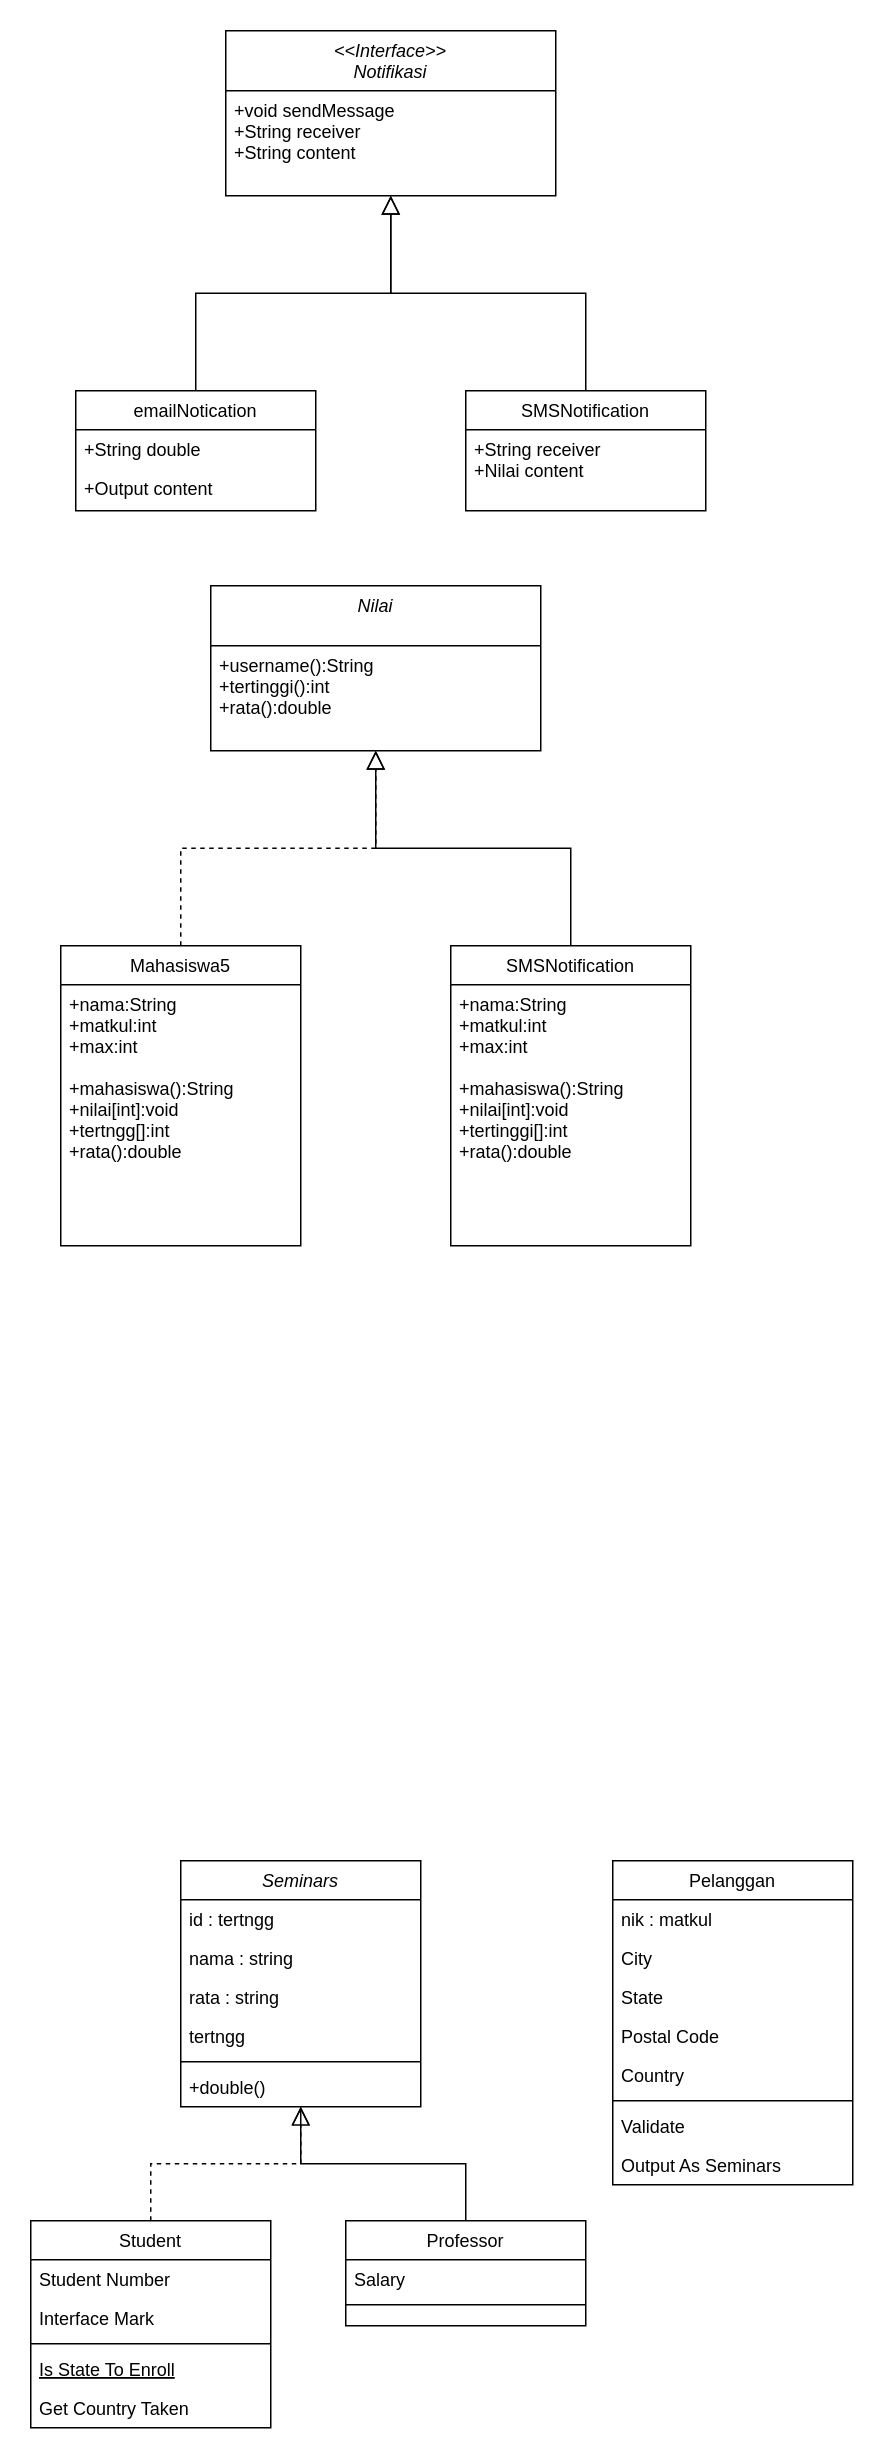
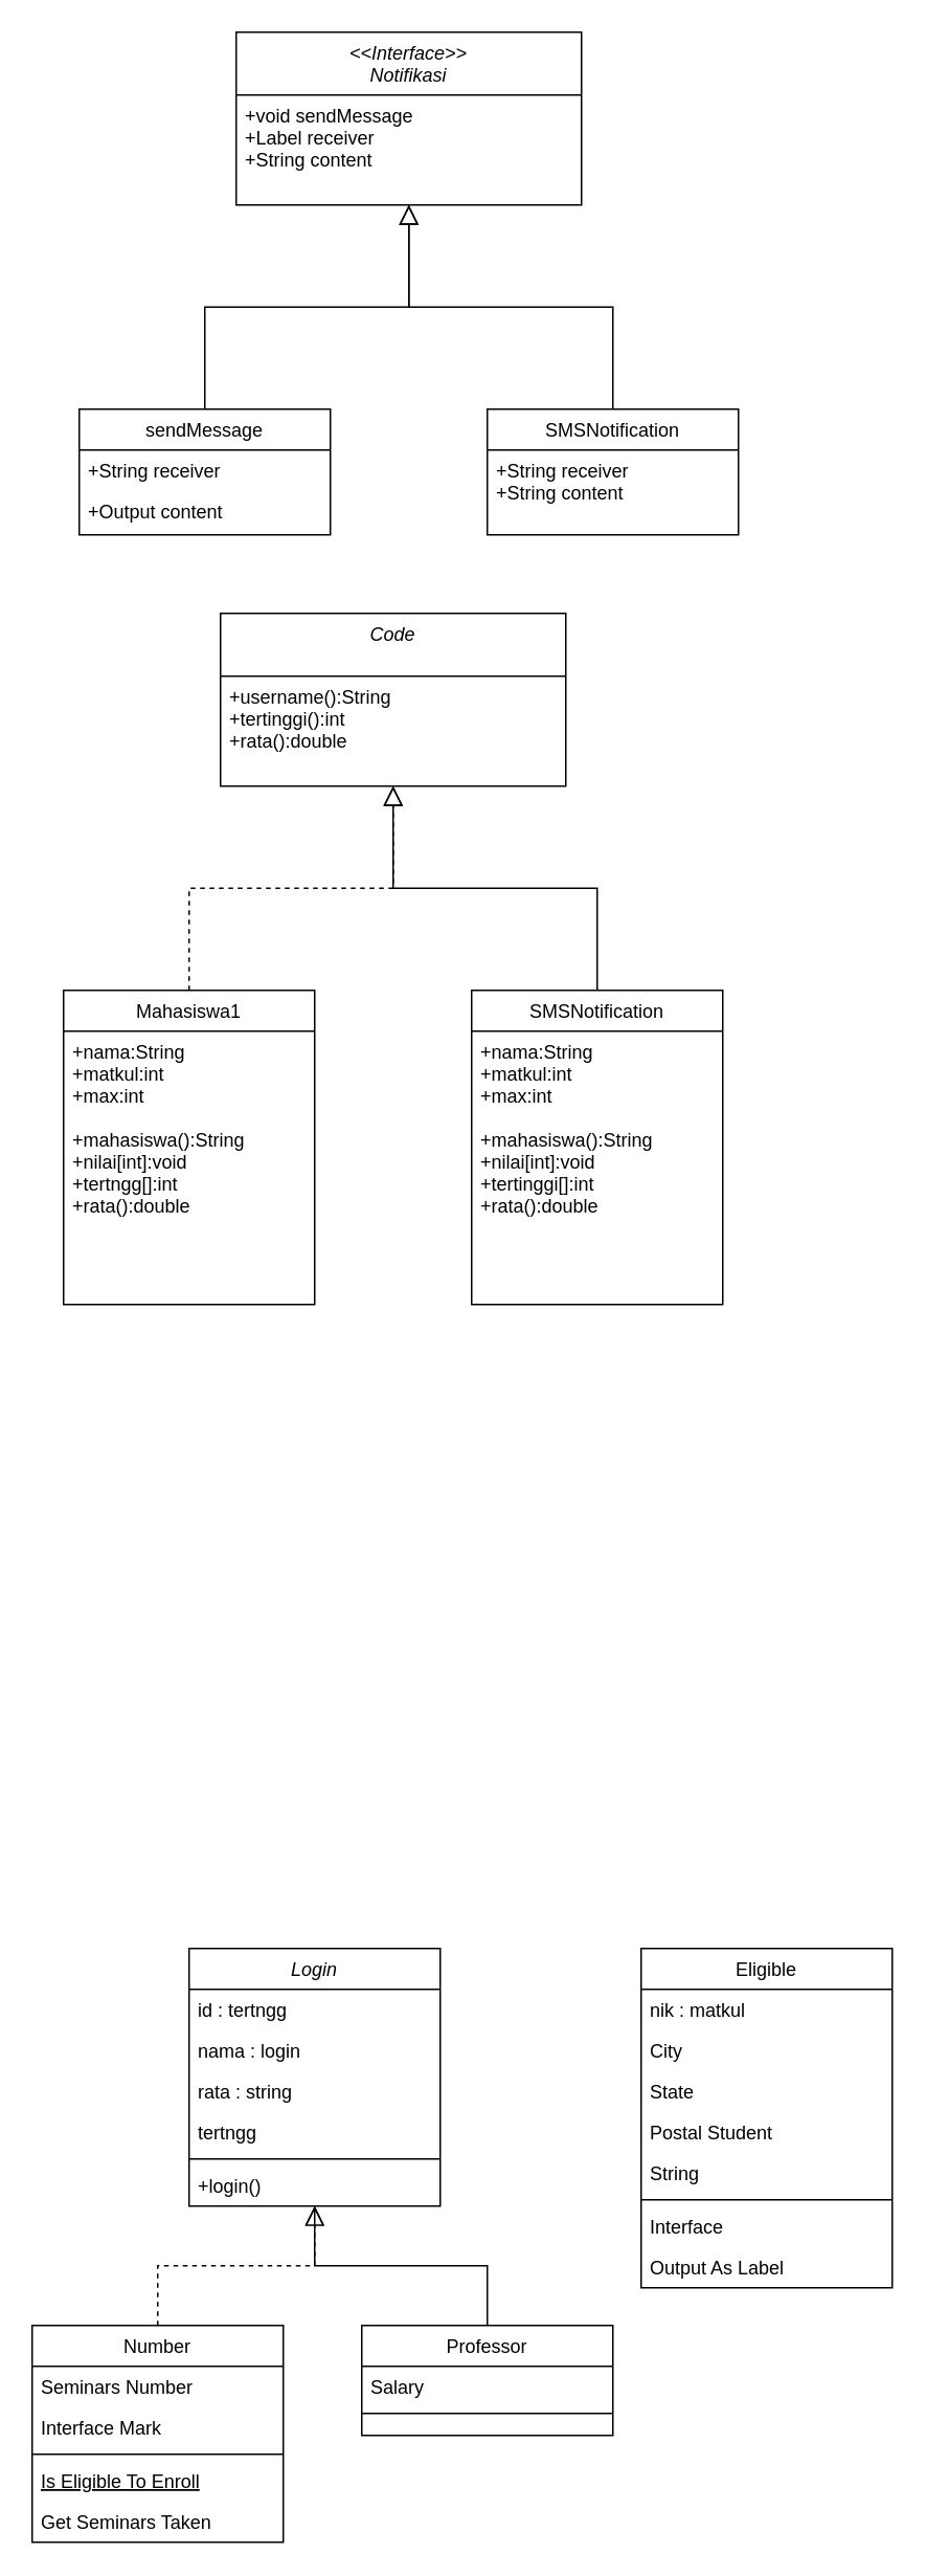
- <mxCell id="3" value="+void sendMessage&#10;+String receiver&#10;+String content" style="text;align=left;verticalAlign=top;spacingLeft=4;spacingRight=4;overflow=hidden;rotatable=0;points=[[0,0.5],[1,0.5]];portConstraint=eastwest;" parent="2" vertex="1"><mxGeometry y="40" width="220" height="60" as="geometry" /></mxCell>
+ <mxCell id="3" value="+void sendMessage&#10;+Label receiver&#10;+String content" style="text;align=left;verticalAlign=top;spacingLeft=4;spacingRight=4;overflow=hidden;rotatable=0;points=[[0,0.5],[1,0.5]];portConstraint=eastwest;" parent="2" vertex="1"><mxGeometry y="40" width="220" height="60" as="geometry" /></mxCell>
- <mxCell id="4" value="emailNotication" style="swimlane;fontStyle=0;align=center;verticalAlign=top;childLayout=stackLayout;horizontal=1;startSize=26;horizontalStack=0;resizeParent=1;resizeLast=0;collapsible=1;marginBottom=0;rounded=0;shadow=0;strokeWidth=1;" parent="1" vertex="1"><mxGeometry x="50" y="260" width="160" height="80" as="geometry"><mxRectangle x="130" y="380" width="160" height="26" as="alternateBounds" /></mxGeometry></mxCell>
+ <mxCell id="4" value="sendMessage" style="swimlane;fontStyle=0;align=center;verticalAlign=top;childLayout=stackLayout;horizontal=1;startSize=26;horizontalStack=0;resizeParent=1;resizeLast=0;collapsible=1;marginBottom=0;rounded=0;shadow=0;strokeWidth=1;" parent="1" vertex="1"><mxGeometry x="50" y="260" width="160" height="80" as="geometry"><mxRectangle x="130" y="380" width="160" height="26" as="alternateBounds" /></mxGeometry></mxCell>
- <mxCell id="5" value="+String double" style="text;align=left;verticalAlign=top;spacingLeft=4;spacingRight=4;overflow=hidden;rotatable=0;points=[[0,0.5],[1,0.5]];portConstraint=eastwest;" parent="4" vertex="1"><mxGeometry y="26" width="160" height="26" as="geometry" /></mxCell>
+ <mxCell id="5" value="+String receiver" style="text;align=left;verticalAlign=top;spacingLeft=4;spacingRight=4;overflow=hidden;rotatable=0;points=[[0,0.5],[1,0.5]];portConstraint=eastwest;" parent="4" vertex="1"><mxGeometry y="26" width="160" height="26" as="geometry" /></mxCell>
- <mxCell id="9" value="+String receiver&#10;+Nilai content&#10;" style="text;align=left;verticalAlign=top;spacingLeft=4;spacingRight=4;overflow=hidden;rotatable=0;points=[[0,0.5],[1,0.5]];portConstraint=eastwest;" parent="8" vertex="1"><mxGeometry y="26" width="160" height="54" as="geometry" /></mxCell>
+ <mxCell id="9" value="+String receiver&#10;+String content&#10;" style="text;align=left;verticalAlign=top;spacingLeft=4;spacingRight=4;overflow=hidden;rotatable=0;points=[[0,0.5],[1,0.5]];portConstraint=eastwest;" parent="8" vertex="1"><mxGeometry y="26" width="160" height="54" as="geometry" /></mxCell>
- <mxCell id="11" value="Nilai" style="swimlane;fontStyle=2;align=center;verticalAlign=top;childLayout=stackLayout;horizontal=1;startSize=40;horizontalStack=0;resizeParent=1;resizeLast=0;collapsible=1;marginBottom=0;rounded=0;shadow=0;strokeWidth=1;" parent="1" vertex="1"><mxGeometry x="140" y="390" width="220" height="110" as="geometry"><mxRectangle x="230" y="140" width="160" height="26" as="alternateBounds" /></mxGeometry></mxCell>
+ <mxCell id="11" value="Code" style="swimlane;fontStyle=2;align=center;verticalAlign=top;childLayout=stackLayout;horizontal=1;startSize=40;horizontalStack=0;resizeParent=1;resizeLast=0;collapsible=1;marginBottom=0;rounded=0;shadow=0;strokeWidth=1;" parent="1" vertex="1"><mxGeometry x="140" y="390" width="220" height="110" as="geometry"><mxRectangle x="230" y="140" width="160" height="26" as="alternateBounds" /></mxGeometry></mxCell>
- <mxCell id="13" value="Mahasiswa5" style="swimlane;fontStyle=0;align=center;verticalAlign=top;childLayout=stackLayout;horizontal=1;startSize=26;horizontalStack=0;resizeParent=1;resizeLast=0;collapsible=1;marginBottom=0;rounded=0;shadow=0;strokeWidth=1;" parent="1" vertex="1"><mxGeometry x="40" y="630" width="160" height="200" as="geometry"><mxRectangle x="130" y="380" width="160" height="26" as="alternateBounds" /></mxGeometry></mxCell>
+ <mxCell id="13" value="Mahasiswa1" style="swimlane;fontStyle=0;align=center;verticalAlign=top;childLayout=stackLayout;horizontal=1;startSize=26;horizontalStack=0;resizeParent=1;resizeLast=0;collapsible=1;marginBottom=0;rounded=0;shadow=0;strokeWidth=1;" parent="1" vertex="1"><mxGeometry x="40" y="630" width="160" height="200" as="geometry"><mxRectangle x="130" y="380" width="160" height="26" as="alternateBounds" /></mxGeometry></mxCell>
- <mxCell id="19" value="Seminars" style="swimlane;fontStyle=2;align=center;verticalAlign=top;childLayout=stackLayout;horizontal=1;startSize=26;horizontalStack=0;resizeParent=1;resizeLast=0;collapsible=1;marginBottom=0;rounded=0;shadow=0;strokeWidth=1;" vertex="1" parent="1"><mxGeometry x="120" y="1240" width="160" height="164" as="geometry"><mxRectangle x="230" y="140" width="160" height="26" as="alternateBounds" /></mxGeometry></mxCell>
+ <mxCell id="19" value="Login" style="swimlane;fontStyle=2;align=center;verticalAlign=top;childLayout=stackLayout;horizontal=1;startSize=26;horizontalStack=0;resizeParent=1;resizeLast=0;collapsible=1;marginBottom=0;rounded=0;shadow=0;strokeWidth=1;" vertex="1" parent="1"><mxGeometry x="120" y="1240" width="160" height="164" as="geometry"><mxRectangle x="230" y="140" width="160" height="26" as="alternateBounds" /></mxGeometry></mxCell>
- <mxCell id="37" value="Pelanggan" style="swimlane;fontStyle=0;align=center;verticalAlign=top;childLayout=stackLayout;horizontal=1;startSize=26;horizontalStack=0;resizeParent=1;resizeLast=0;collapsible=1;marginBottom=0;rounded=0;shadow=0;strokeWidth=1;" vertex="1" parent="1"><mxGeometry x="408" y="1240" width="160" height="216" as="geometry"><mxRectangle x="550" y="140" width="160" height="26" as="alternateBounds" /></mxGeometry></mxCell>
+ <mxCell id="37" value="Eligible" style="swimlane;fontStyle=0;align=center;verticalAlign=top;childLayout=stackLayout;horizontal=1;startSize=26;horizontalStack=0;resizeParent=1;resizeLast=0;collapsible=1;marginBottom=0;rounded=0;shadow=0;strokeWidth=1;" vertex="1" parent="1"><mxGeometry x="408" y="1240" width="160" height="216" as="geometry"><mxRectangle x="550" y="140" width="160" height="26" as="alternateBounds" /></mxGeometry></mxCell>
- <mxCell id="21" value="nama : string" style="text;align=left;verticalAlign=top;spacingLeft=4;spacingRight=4;overflow=hidden;rotatable=0;points=[[0,0.5],[1,0.5]];portConstraint=eastwest;rounded=0;shadow=0;html=0;" vertex="1" parent="19"><mxGeometry y="52" width="160" height="26" as="geometry" /></mxCell>
+ <mxCell id="21" value="nama : login" style="text;align=left;verticalAlign=top;spacingLeft=4;spacingRight=4;overflow=hidden;rotatable=0;points=[[0,0.5],[1,0.5]];portConstraint=eastwest;rounded=0;shadow=0;html=0;" vertex="1" parent="19"><mxGeometry y="52" width="160" height="26" as="geometry" /></mxCell>
- <mxCell id="41" value="Postal Code" style="text;align=left;verticalAlign=top;spacingLeft=4;spacingRight=4;overflow=hidden;rotatable=0;points=[[0,0.5],[1,0.5]];portConstraint=eastwest;rounded=0;shadow=0;html=0;" vertex="1" parent="37"><mxGeometry y="104" width="160" height="26" as="geometry" /></mxCell>
+ <mxCell id="41" value="Postal Student" style="text;align=left;verticalAlign=top;spacingLeft=4;spacingRight=4;overflow=hidden;rotatable=0;points=[[0,0.5],[1,0.5]];portConstraint=eastwest;rounded=0;shadow=0;html=0;" vertex="1" parent="37"><mxGeometry y="104" width="160" height="26" as="geometry" /></mxCell>
- <mxCell id="42" value="Country" style="text;align=left;verticalAlign=top;spacingLeft=4;spacingRight=4;overflow=hidden;rotatable=0;points=[[0,0.5],[1,0.5]];portConstraint=eastwest;rounded=0;shadow=0;html=0;" vertex="1" parent="37"><mxGeometry y="130" width="160" height="26" as="geometry" /></mxCell>
+ <mxCell id="42" value="String" style="text;align=left;verticalAlign=top;spacingLeft=4;spacingRight=4;overflow=hidden;rotatable=0;points=[[0,0.5],[1,0.5]];portConstraint=eastwest;rounded=0;shadow=0;html=0;" vertex="1" parent="37"><mxGeometry y="130" width="160" height="26" as="geometry" /></mxCell>
- <mxCell id="25" value="+double()" style="text;align=left;verticalAlign=top;spacingLeft=4;spacingRight=4;overflow=hidden;rotatable=0;points=[[0,0.5],[1,0.5]];portConstraint=eastwest;" vertex="1" parent="19"><mxGeometry y="138" width="160" height="26" as="geometry" /></mxCell>
+ <mxCell id="25" value="+login()" style="text;align=left;verticalAlign=top;spacingLeft=4;spacingRight=4;overflow=hidden;rotatable=0;points=[[0,0.5],[1,0.5]];portConstraint=eastwest;" vertex="1" parent="19"><mxGeometry y="138" width="160" height="26" as="geometry" /></mxCell>
- <mxCell id="44" value="Validate" style="text;align=left;verticalAlign=top;spacingLeft=4;spacingRight=4;overflow=hidden;rotatable=0;points=[[0,0.5],[1,0.5]];portConstraint=eastwest;" vertex="1" parent="37"><mxGeometry y="164" width="160" height="26" as="geometry" /></mxCell>
+ <mxCell id="44" value="Interface" style="text;align=left;verticalAlign=top;spacingLeft=4;spacingRight=4;overflow=hidden;rotatable=0;points=[[0,0.5],[1,0.5]];portConstraint=eastwest;" vertex="1" parent="37"><mxGeometry y="164" width="160" height="26" as="geometry" /></mxCell>
- <mxCell id="45" value="Output As Seminars" style="text;align=left;verticalAlign=top;spacingLeft=4;spacingRight=4;overflow=hidden;rotatable=0;points=[[0,0.5],[1,0.5]];portConstraint=eastwest;" vertex="1" parent="37"><mxGeometry y="190" width="160" height="26" as="geometry" /></mxCell>
+ <mxCell id="45" value="Output As Label" style="text;align=left;verticalAlign=top;spacingLeft=4;spacingRight=4;overflow=hidden;rotatable=0;points=[[0,0.5],[1,0.5]];portConstraint=eastwest;" vertex="1" parent="37"><mxGeometry y="190" width="160" height="26" as="geometry" /></mxCell>
- <mxCell id="26" value="Student" style="swimlane;fontStyle=0;align=center;verticalAlign=top;childLayout=stackLayout;horizontal=1;startSize=26;horizontalStack=0;resizeParent=1;resizeLast=0;collapsible=1;marginBottom=0;rounded=0;shadow=0;strokeWidth=1;" vertex="1" parent="1"><mxGeometry x="20" y="1480" width="160" height="138" as="geometry"><mxRectangle x="130" y="380" width="160" height="26" as="alternateBounds" /></mxGeometry></mxCell>
+ <mxCell id="26" value="Number" style="swimlane;fontStyle=0;align=center;verticalAlign=top;childLayout=stackLayout;horizontal=1;startSize=26;horizontalStack=0;resizeParent=1;resizeLast=0;collapsible=1;marginBottom=0;rounded=0;shadow=0;strokeWidth=1;" vertex="1" parent="1"><mxGeometry x="20" y="1480" width="160" height="138" as="geometry"><mxRectangle x="130" y="380" width="160" height="26" as="alternateBounds" /></mxGeometry></mxCell>
- <mxCell id="27" value="Student Number" style="text;align=left;verticalAlign=top;spacingLeft=4;spacingRight=4;overflow=hidden;rotatable=0;points=[[0,0.5],[1,0.5]];portConstraint=eastwest;" vertex="1" parent="26"><mxGeometry y="26" width="160" height="26" as="geometry" /></mxCell>
+ <mxCell id="27" value="Seminars Number" style="text;align=left;verticalAlign=top;spacingLeft=4;spacingRight=4;overflow=hidden;rotatable=0;points=[[0,0.5],[1,0.5]];portConstraint=eastwest;" vertex="1" parent="26"><mxGeometry y="26" width="160" height="26" as="geometry" /></mxCell>
- <mxCell id="30" value="Is State To Enroll" style="text;align=left;verticalAlign=top;spacingLeft=4;spacingRight=4;overflow=hidden;rotatable=0;points=[[0,0.5],[1,0.5]];portConstraint=eastwest;fontStyle=4" vertex="1" parent="26"><mxGeometry y="86" width="160" height="26" as="geometry" /></mxCell>
+ <mxCell id="30" value="Is Eligible To Enroll" style="text;align=left;verticalAlign=top;spacingLeft=4;spacingRight=4;overflow=hidden;rotatable=0;points=[[0,0.5],[1,0.5]];portConstraint=eastwest;fontStyle=4" vertex="1" parent="26"><mxGeometry y="86" width="160" height="26" as="geometry" /></mxCell>
- <mxCell id="31" value="Get Country Taken" style="text;align=left;verticalAlign=top;spacingLeft=4;spacingRight=4;overflow=hidden;rotatable=0;points=[[0,0.5],[1,0.5]];portConstraint=eastwest;" vertex="1" parent="26"><mxGeometry y="112" width="160" height="26" as="geometry" /></mxCell>
+ <mxCell id="31" value="Get Seminars Taken" style="text;align=left;verticalAlign=top;spacingLeft=4;spacingRight=4;overflow=hidden;rotatable=0;points=[[0,0.5],[1,0.5]];portConstraint=eastwest;" vertex="1" parent="26"><mxGeometry y="112" width="160" height="26" as="geometry" /></mxCell>
